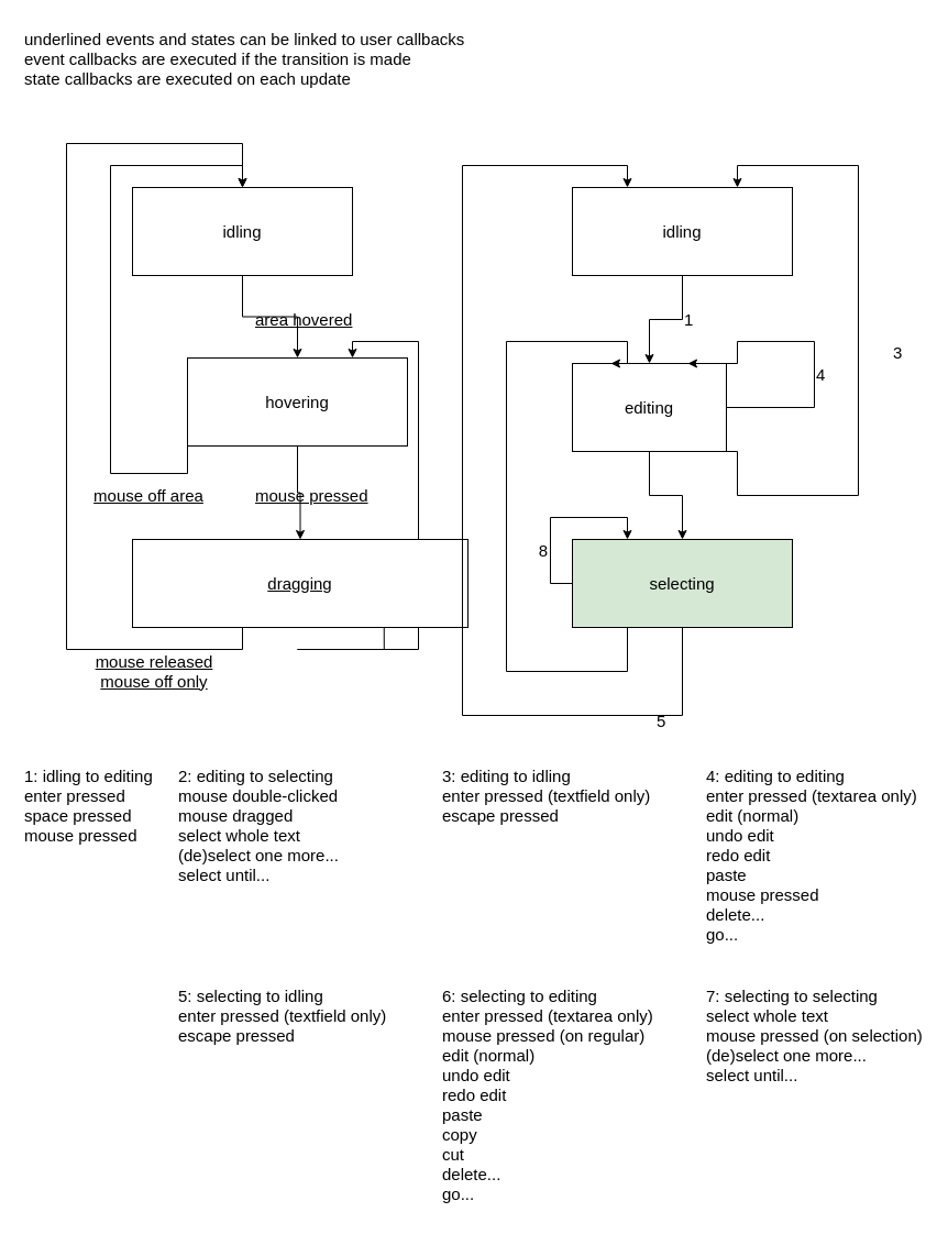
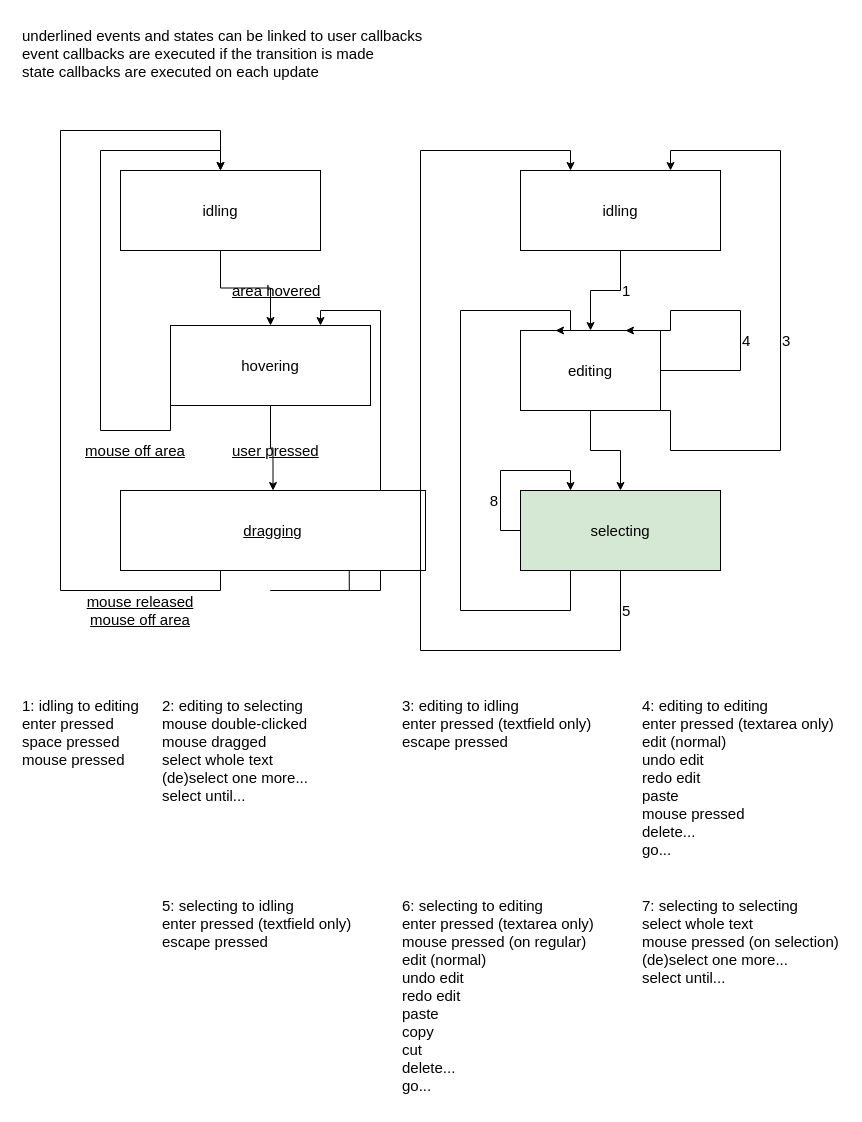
- <mxCell id="24" value="3" style="text;html=1;strokeColor=none;fillColor=none;align=left;verticalAlign=middle;whiteSpace=wrap;rounded=0;fontSize=15;fontStyle=0" parent="1" vertex="1"><mxGeometry x="810" y="300" width="20" height="40" as="geometry" /></mxCell>
+ <mxCell id="24" value="3" style="text;html=1;strokeColor=none;fillColor=none;align=left;verticalAlign=middle;whiteSpace=wrap;rounded=0;fontSize=15;fontStyle=0" parent="1" vertex="1"><mxGeometry x="780" y="320" width="20" height="40" as="geometry" /></mxCell>
- <mxCell id="12" value="mouse pressed" style="text;html=1;strokeColor=none;fillColor=none;align=left;verticalAlign=middle;whiteSpace=wrap;rounded=0;fontSize=15;fontStyle=4" parent="1" vertex="1"><mxGeometry x="230" y="430" width="120" height="40" as="geometry" /></mxCell>
+ <mxCell id="12" value="user pressed" style="text;html=1;strokeColor=none;fillColor=none;align=left;verticalAlign=middle;whiteSpace=wrap;rounded=0;fontSize=15;fontStyle=4" parent="1" vertex="1"><mxGeometry x="230" y="430" width="120" height="40" as="geometry" /></mxCell>
- <mxCell id="13" value="&lt;div&gt;mouse released&lt;/div&gt;&lt;div&gt;mouse off only&lt;/div&gt;" style="text;html=1;strokeColor=none;fillColor=none;align=center;verticalAlign=middle;whiteSpace=wrap;rounded=0;fontSize=15;fontStyle=4" parent="1" vertex="1"><mxGeometry x="60" y="590" width="160" height="40" as="geometry" /></mxCell>
+ <mxCell id="13" value="&lt;div&gt;mouse released&lt;/div&gt;&lt;div&gt;mouse off area&lt;/div&gt;" style="text;html=1;strokeColor=none;fillColor=none;align=center;verticalAlign=middle;whiteSpace=wrap;rounded=0;fontSize=15;fontStyle=4" parent="1" vertex="1"><mxGeometry x="60" y="590" width="160" height="40" as="geometry" /></mxCell>
- <mxCell id="35" value="&lt;div align=&quot;left&quot;&gt;5&lt;/div&gt;" style="text;html=1;strokeColor=none;fillColor=none;align=left;verticalAlign=middle;whiteSpace=wrap;rounded=0;fontSize=15;fontStyle=0" parent="1" vertex="1"><mxGeometry x="595" y="635" width="20" height="40" as="geometry" /></mxCell>
+ <mxCell id="35" value="&lt;div align=&quot;left&quot;&gt;5&lt;/div&gt;" style="text;html=1;strokeColor=none;fillColor=none;align=left;verticalAlign=middle;whiteSpace=wrap;rounded=0;fontSize=15;fontStyle=0" parent="1" vertex="1"><mxGeometry x="620" y="590" width="20" height="40" as="geometry" /></mxCell>
